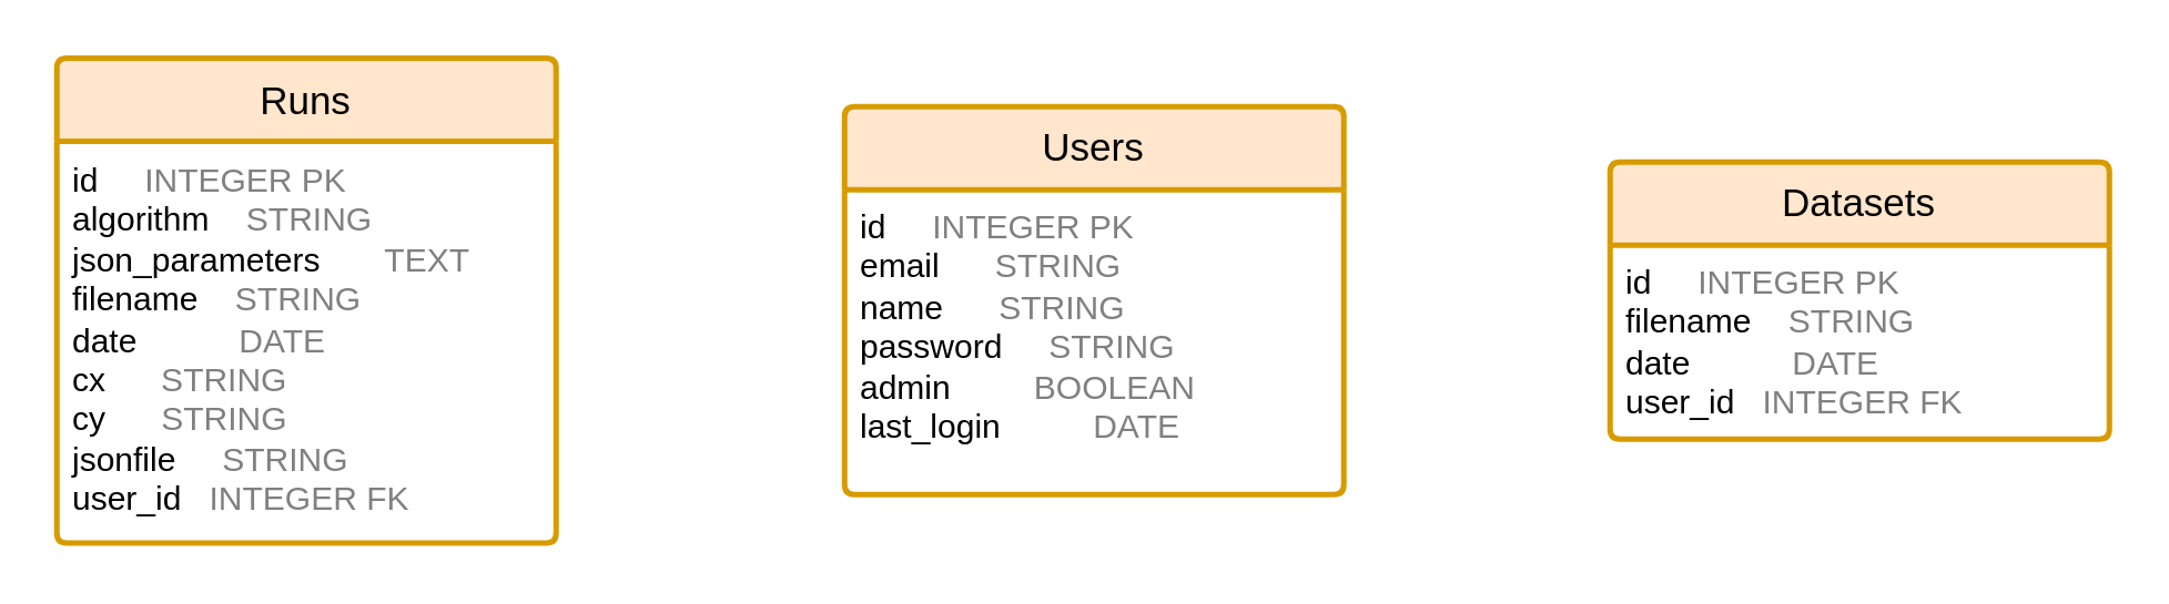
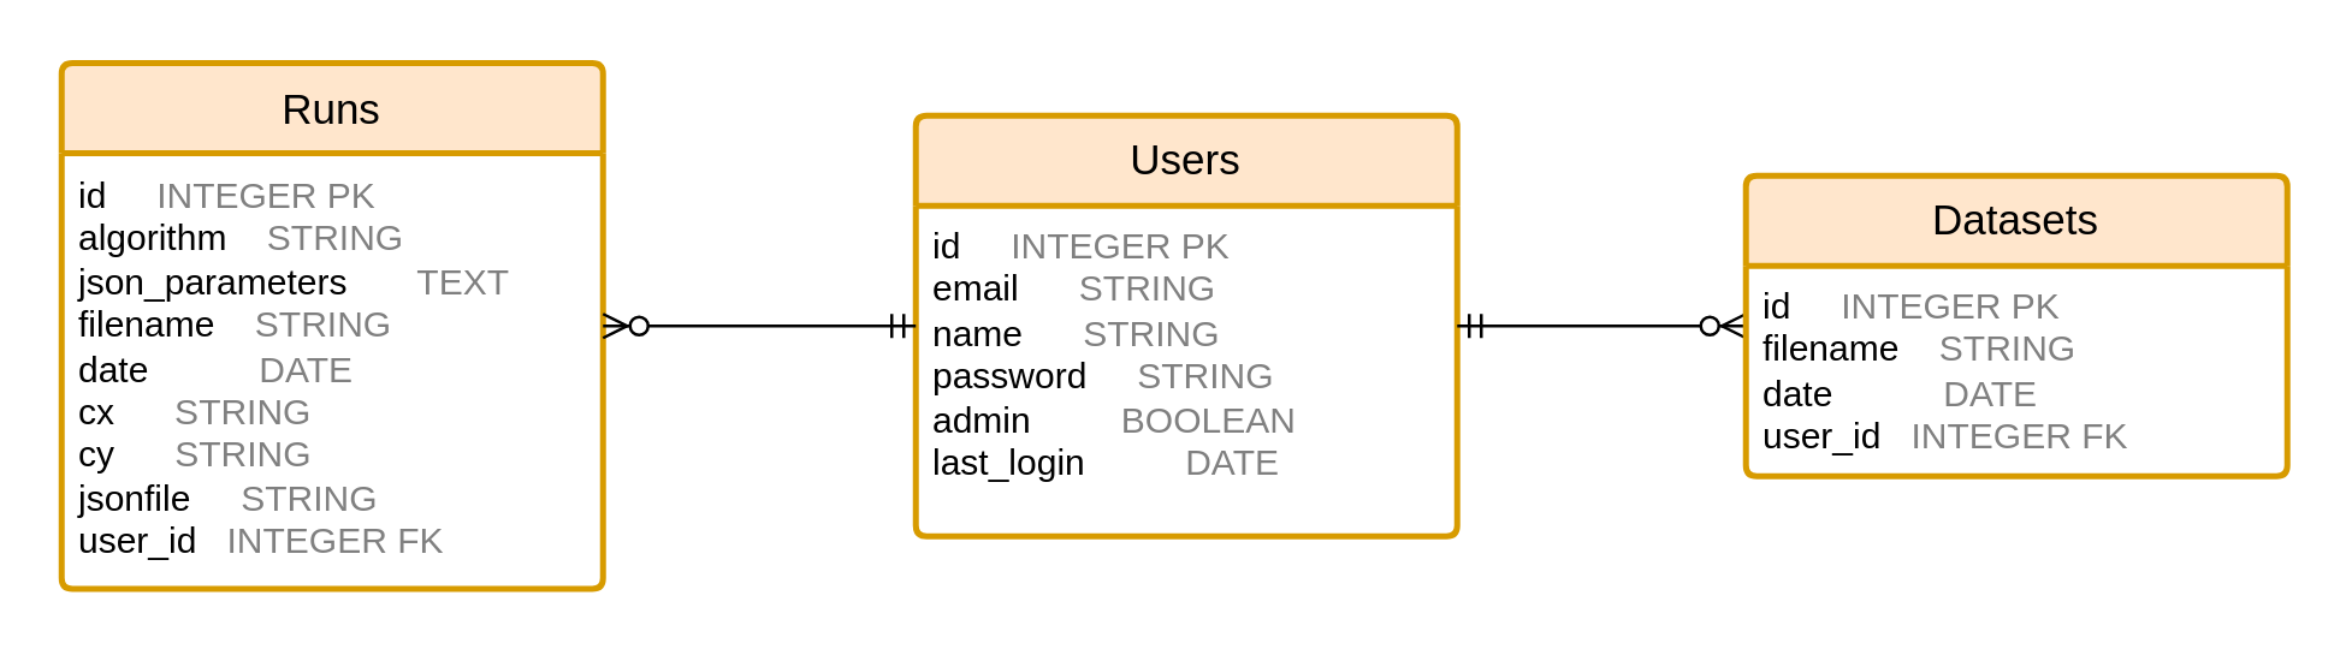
+ <mxCell id="9" value="" style="edgeStyle=entityRelationEdgeStyle;fontSize=12;html=1;endArrow=ERzeroToMany;startArrow=ERmandOne;rounded=0;" edge="1" parent="1" source="2" target="7"><mxGeometry width="100" height="100" relative="1" as="geometry"><mxPoint x="250" y="318" as="sourcePoint" /><mxPoint x="350" y="218" as="targetPoint" /></mxGeometry></mxCell>
+ <mxCell id="4" value="" style="edgeStyle=entityRelationEdgeStyle;fontSize=12;html=1;endArrow=ERzeroToMany;startArrow=ERmandOne;rounded=0;" edge="1" parent="1" source="2" target="5"><mxGeometry width="100" height="100" relative="1" as="geometry"><mxPoint x="70" y="128" as="sourcePoint" /><mxPoint x="170" y="28" as="targetPoint" /></mxGeometry></mxCell>
